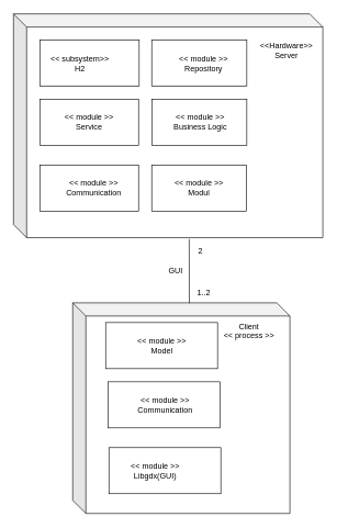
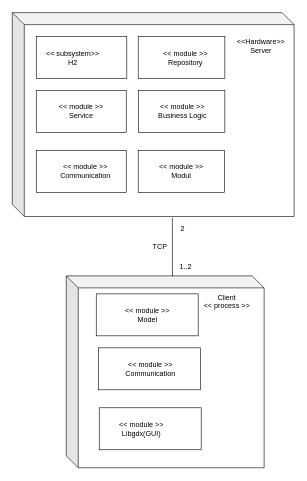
- <mxCell id="17" value="&lt;div&gt;GUI&lt;/div&gt;" style="text;html=1;align=center;verticalAlign=middle;resizable=0;points=[];autosize=1;" parent="1" vertex="1"><mxGeometry x="246" y="400" width="40" height="20" as="geometry" /></mxCell>
+ <mxCell id="17" value="&lt;div&gt;TCP&lt;/div&gt;" style="text;html=1;align=center;verticalAlign=middle;resizable=0;points=[];autosize=1;" parent="1" vertex="1"><mxGeometry x="246" y="400" width="40" height="20" as="geometry" /></mxCell>
